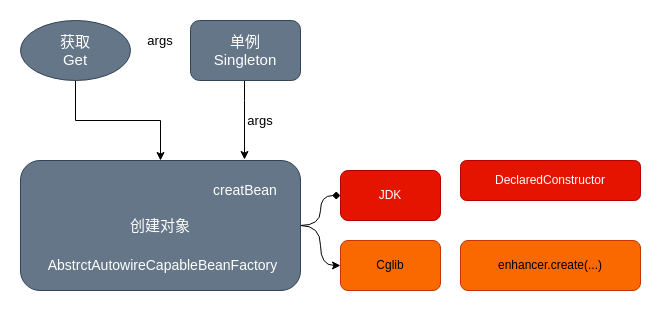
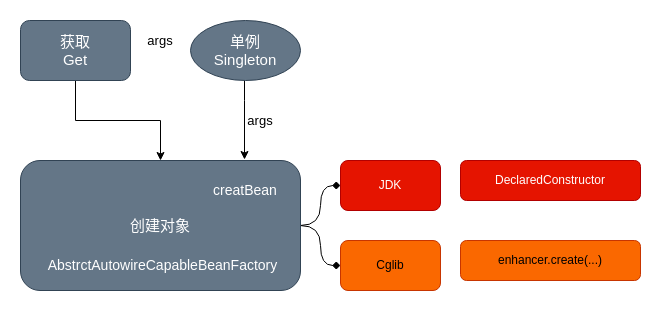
- <mxCell id="3" value="&lt;font style=&quot;font-size: 15px&quot;&gt;获取&lt;br&gt;Get&lt;/font&gt;" style="ellipse;whiteSpace=wrap;html=1;fillColor=#647687;strokeColor=#314354;fontColor=#ffffff;" vertex="1" parent="1"><mxGeometry x="20" y="20" width="110" height="60" as="geometry" /></mxCell>
+ <mxCell id="3" value="&lt;font style=&quot;font-size: 15px&quot;&gt;获取&lt;br&gt;Get&lt;/font&gt;" style="rounded=1;whiteSpace=wrap;html=1;fillColor=#647687;strokeColor=#314354;fontColor=#ffffff;" vertex="1" parent="1"><mxGeometry x="20" y="20" width="110" height="60" as="geometry" /></mxCell>
- <mxCell id="5" value="&lt;font style=&quot;font-size: 15px&quot;&gt;单例&lt;br&gt;Singleton&lt;/font&gt;" style="rounded=1;whiteSpace=wrap;html=1;fillColor=#647687;strokeColor=#314354;fontColor=#ffffff;" vertex="1" parent="1"><mxGeometry x="190" y="20" width="110" height="60" as="geometry" /></mxCell>
+ <mxCell id="5" value="&lt;font style=&quot;font-size: 15px&quot;&gt;单例&lt;br&gt;Singleton&lt;/font&gt;" style="ellipse;whiteSpace=wrap;html=1;fillColor=#647687;strokeColor=#314354;fontColor=#ffffff;" vertex="1" parent="1"><mxGeometry x="190" y="20" width="110" height="60" as="geometry" /></mxCell>
- <mxCell id="13" value="JDK" style="rounded=1;whiteSpace=wrap;html=1;fillColor=#e51400;strokeColor=#B20000;fontColor=#ffffff;" vertex="1" parent="1"><mxGeometry x="340" y="170" width="100" height="50" as="geometry" /></mxCell>
+ <mxCell id="13" value="JDK" style="rounded=1;whiteSpace=wrap;html=1;fillColor=#e51400;strokeColor=#B20000;fontColor=#ffffff;" vertex="1" parent="1"><mxGeometry x="340" y="160" width="100" height="50" as="geometry" /></mxCell>
- <mxCell id="8" style="edgeStyle=orthogonalEdgeStyle;orthogonalLoop=1;jettySize=auto;html=1;entryX=0;entryY=0.5;entryDx=0;entryDy=0;curved=1;" edge="1" parent="1" source="9" target="14"><mxGeometry relative="1" as="geometry" /></mxCell>
+ <mxCell id="8" style="edgeStyle=orthogonalEdgeStyle;orthogonalLoop=1;jettySize=auto;html=1;entryX=0;entryY=0.5;entryDx=0;entryDy=0;curved=1;endArrow=diamond;" edge="1" parent="1" source="9" target="14"><mxGeometry relative="1" as="geometry" /></mxCell>
- <mxCell id="16" value="enhancer.create(...)" style="rounded=1;whiteSpace=wrap;html=1;fillColor=#fa6800;strokeColor=#C73500;fontColor=#000000;" vertex="1" parent="1"><mxGeometry x="460" y="240" width="180" height="50" as="geometry" /></mxCell>
+ <mxCell id="16" value="enhancer.create(...)" style="rounded=1;whiteSpace=wrap;html=1;fillColor=#fa6800;strokeColor=#C73500;fontColor=#000000;" vertex="1" parent="1"><mxGeometry x="460" y="240" width="180" height="40" as="geometry" /></mxCell>
